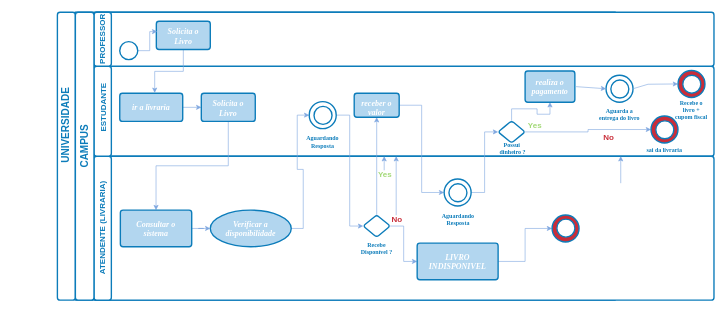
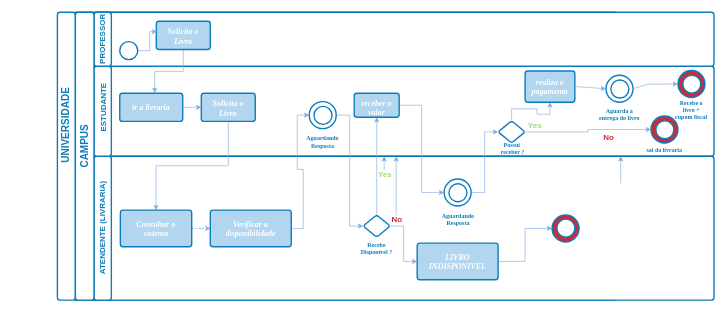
- <mxCell id="76" value="&lt;b&gt;Possui&amp;nbsp;&lt;br&gt;dinheiro ?&lt;/b&gt;" style="html=1;overflow=block;blockSpacing=1;whiteSpace=wrap;;whiteSpace=wrap;fontSize=10;fontFamily=Komika Hand;fontColor=#0c7cba;spacing=3.8;strokeOpacity=0;fillOpacity=0;rounded=1;absoluteArcSize=1;arcSize=9;fillColor=#ffffff;strokeWidth=2.3;" vertex="1" parent="1"><mxGeometry x="817" y="228" width="75" height="38" as="geometry" /></mxCell>
+ <mxCell id="76" value="&lt;b&gt;Possui&amp;nbsp;&lt;br&gt;receber ?&lt;/b&gt;" style="html=1;overflow=block;blockSpacing=1;whiteSpace=wrap;;whiteSpace=wrap;fontSize=10;fontFamily=Komika Hand;fontColor=#0c7cba;spacing=3.8;strokeOpacity=0;fillOpacity=0;rounded=1;absoluteArcSize=1;arcSize=9;fillColor=#ffffff;strokeWidth=2.3;" vertex="1" parent="1"><mxGeometry x="817" y="228" width="75" height="38" as="geometry" /></mxCell>
- <mxCell id="32" style="edgeStyle=orthogonalEdgeStyle;rounded=0;orthogonalLoop=1;jettySize=auto;html=1;exitX=1;exitY=0.5;exitDx=0;exitDy=0;fontFamily=Times New Roman;strokeColor=#7EA6E0;" parent="1" source="33" target="28" edge="1"><mxGeometry relative="1" as="geometry" /></mxCell>
+ <mxCell id="32" style="edgeStyle=orthogonalEdgeStyle;rounded=0;orthogonalLoop=1;jettySize=auto;html=1;exitX=1;exitY=0.5;exitDx=0;exitDy=0;fontFamily=Times New Roman;strokeColor=#7EA6E0;dashed=1;" parent="1" source="33" target="28" edge="1"><mxGeometry relative="1" as="geometry" /></mxCell>
- <mxCell id="28" value="Verificar a disponibilidade " style="ellipse;html=1;overflow=block;blockSpacing=1;whiteSpace=wrap;whiteSpace=wrap;fontSize=13.3;fontFamily=Komika Hand;fontColor=#ffffff;fontStyle=3;spacing=9;strokeColor=#0c7cba;strokeOpacity=100;fillOpacity=100;absoluteArcSize=1;arcSize=9;fillColor=#b2d6ef;strokeWidth=2.3;" parent="1" vertex="1"><mxGeometry x="350" y="350" width="135" height="61" as="geometry" /></mxCell>
+ <mxCell id="28" value="Verificar a disponibilidade " style="html=1;overflow=block;blockSpacing=1;whiteSpace=wrap;;whiteSpace=wrap;fontSize=13.3;fontFamily=Komika Hand;fontColor=#ffffff;fontStyle=3;spacing=9;strokeColor=#0c7cba;strokeOpacity=100;fillOpacity=100;rounded=1;absoluteArcSize=1;arcSize=9;fillColor=#b2d6ef;strokeWidth=2.3;" parent="1" vertex="1"><mxGeometry x="350" y="350" width="135" height="61" as="geometry" /></mxCell>
